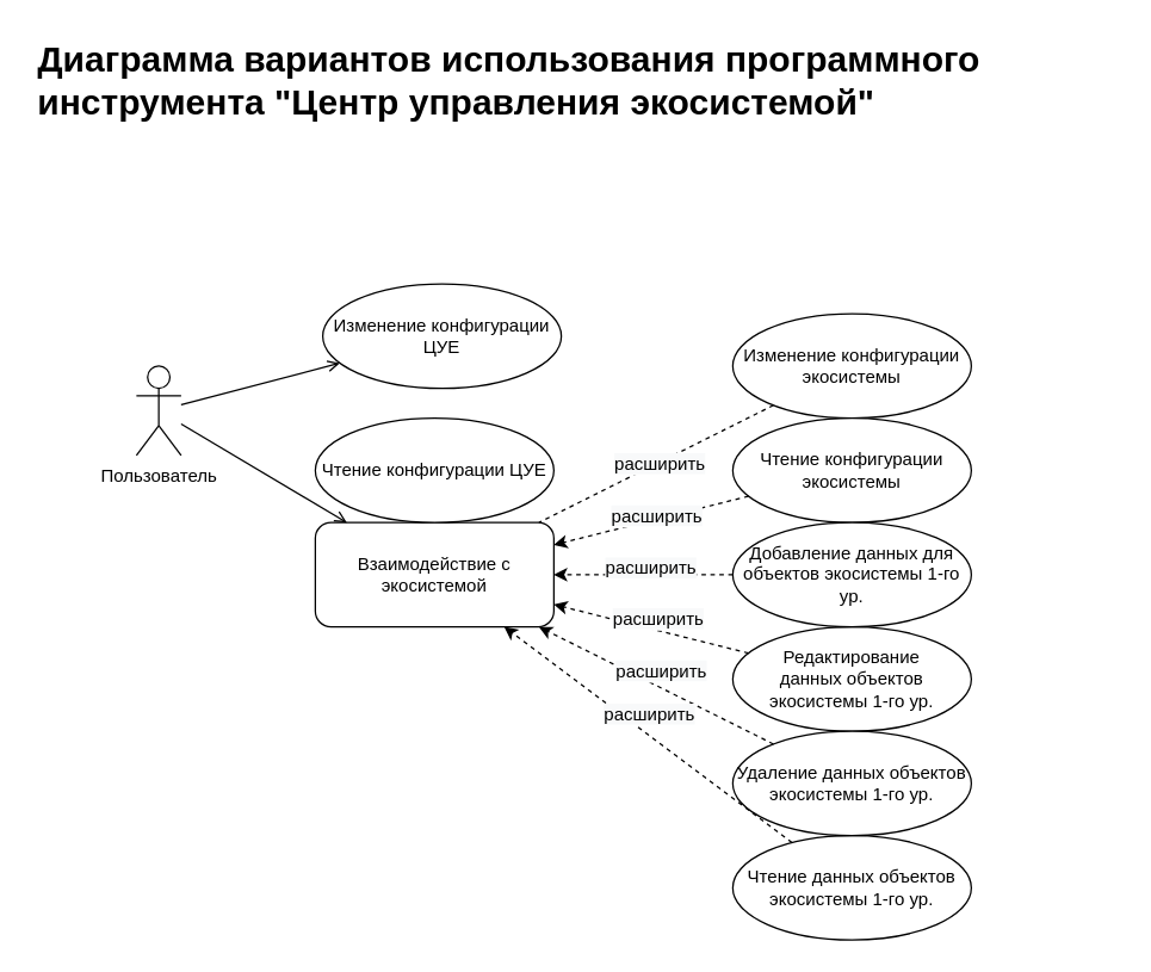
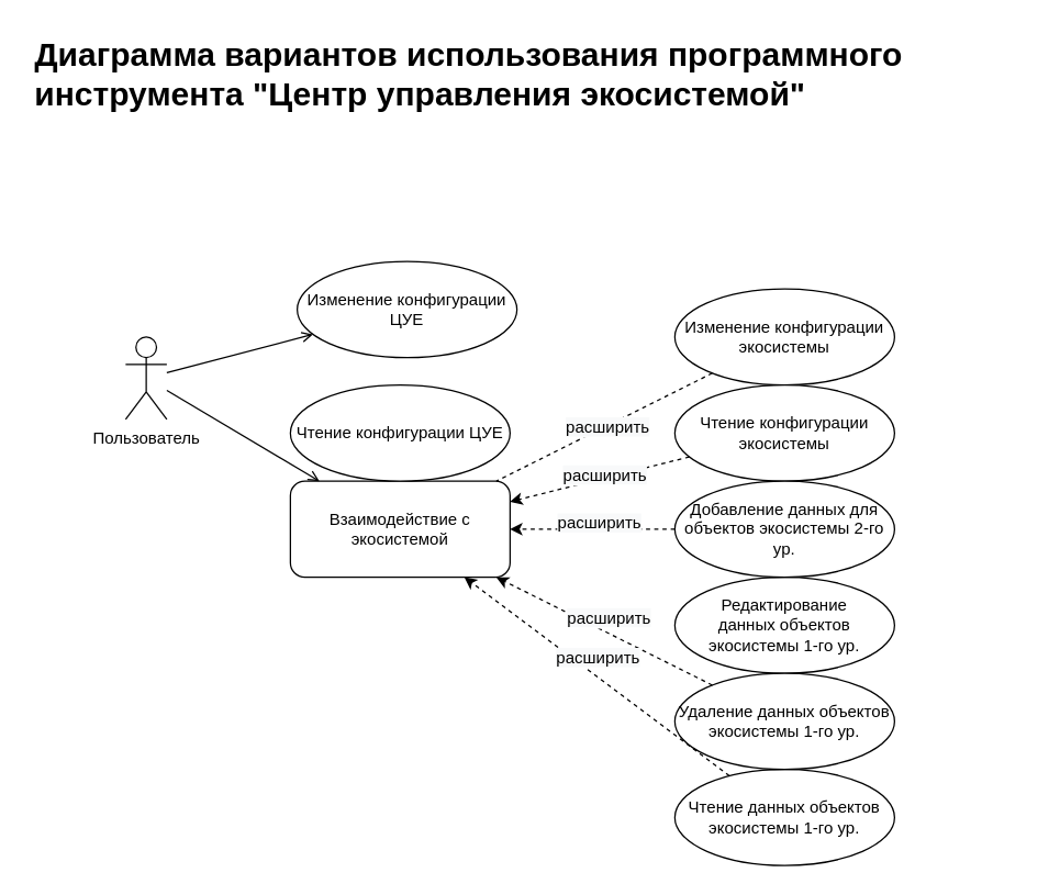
- <mxCell id="11" value="Добавление данных для объектов экосистемы 1-го ур." style="ellipse;whiteSpace=wrap;html=1;" parent="1" vertex="1"><mxGeometry x="491" y="350" width="160" height="70" as="geometry" /></mxCell>
+ <mxCell id="11" value="Добавление данных для объектов экосистемы 2-го ур." style="ellipse;whiteSpace=wrap;html=1;" parent="1" vertex="1"><mxGeometry x="491" y="350" width="160" height="70" as="geometry" /></mxCell>
- <mxCell id="18" style="orthogonalLoop=1;jettySize=auto;html=1;dashed=1;endArrow=classic;endFill=1;elbow=vertical;rounded=0;" parent="1" source="8" target="4" edge="1"><mxGeometry relative="1" as="geometry"><mxPoint x="508.928" y="215.004" as="sourcePoint" /><mxPoint x="421.005" y="228.252" as="targetPoint" /></mxGeometry></mxCell>
- <mxCell id="19" value="&lt;span style=&quot;font-size: 12px; background-color: rgb(248, 249, 250);&quot;&gt;расширить&lt;/span&gt;" style="edgeLabel;html=1;align=center;verticalAlign=middle;resizable=0;points=[];" parent="18" vertex="1" connectable="0"><mxGeometry x="0.115" y="-1" relative="1" as="geometry"><mxPoint x="11" y="-4" as="offset" /></mxGeometry></mxCell>
